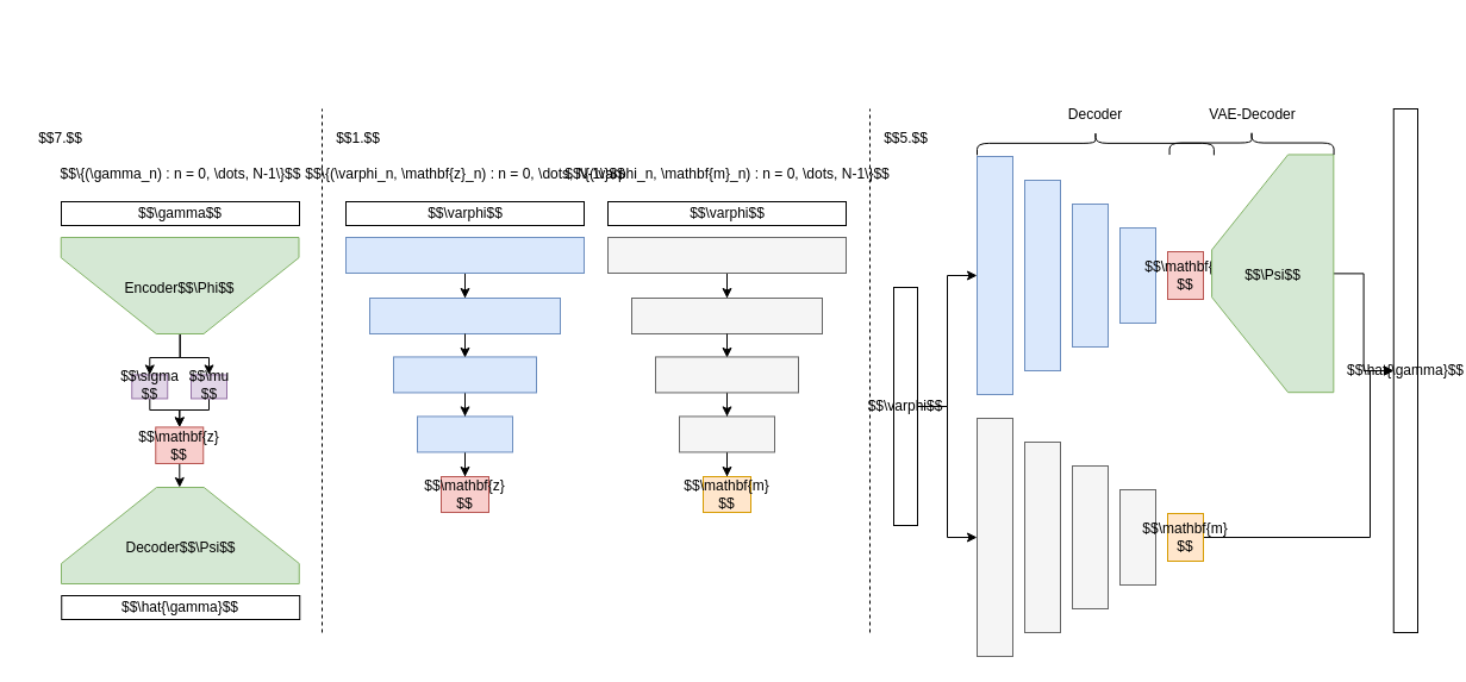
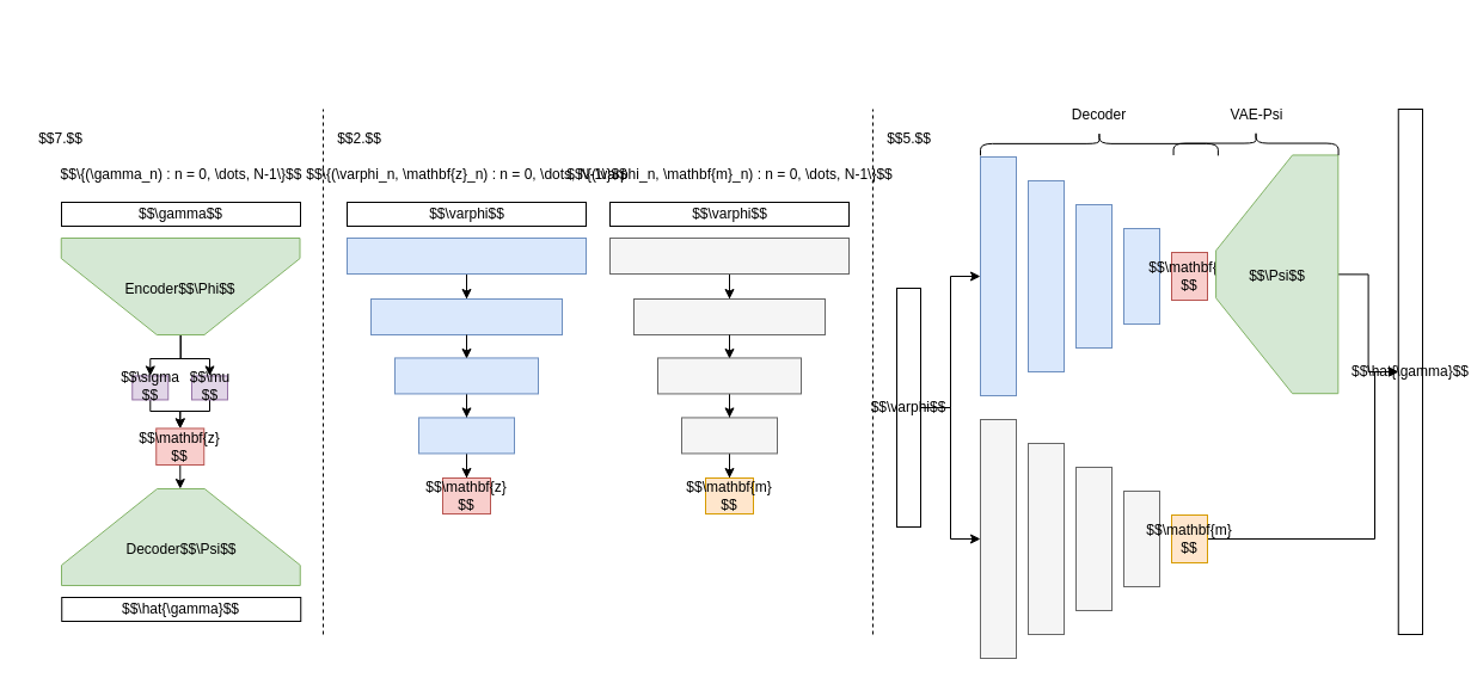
- <mxCell id="23" value="VAE-Decoder" style="text;html=1;align=center;verticalAlign=middle;resizable=0;points=[];autosize=1;strokeColor=none;fillColor=none;" vertex="1" parent="1"><mxGeometry x="1000.56" y="81" width="100" height="30" as="geometry" /></mxCell>
+ <mxCell id="23" value="VAE-Psi" style="text;html=1;align=center;verticalAlign=middle;resizable=0;points=[];autosize=1;strokeColor=none;fillColor=none;" vertex="1" parent="1"><mxGeometry x="1000.56" y="81" width="100" height="30" as="geometry" /></mxCell>
- <mxCell id="43" value="$$1.$$" style="text;html=1;align=center;verticalAlign=middle;resizable=0;points=[];autosize=1;strokeColor=none;fillColor=none;" vertex="1" parent="1"><mxGeometry x="270" y="101" width="60" height="30" as="geometry" /></mxCell>
+ <mxCell id="43" value="$$2.$$" style="text;html=1;align=center;verticalAlign=middle;resizable=0;points=[];autosize=1;strokeColor=none;fillColor=none;" vertex="1" parent="1"><mxGeometry x="270" y="101" width="60" height="30" as="geometry" /></mxCell>
